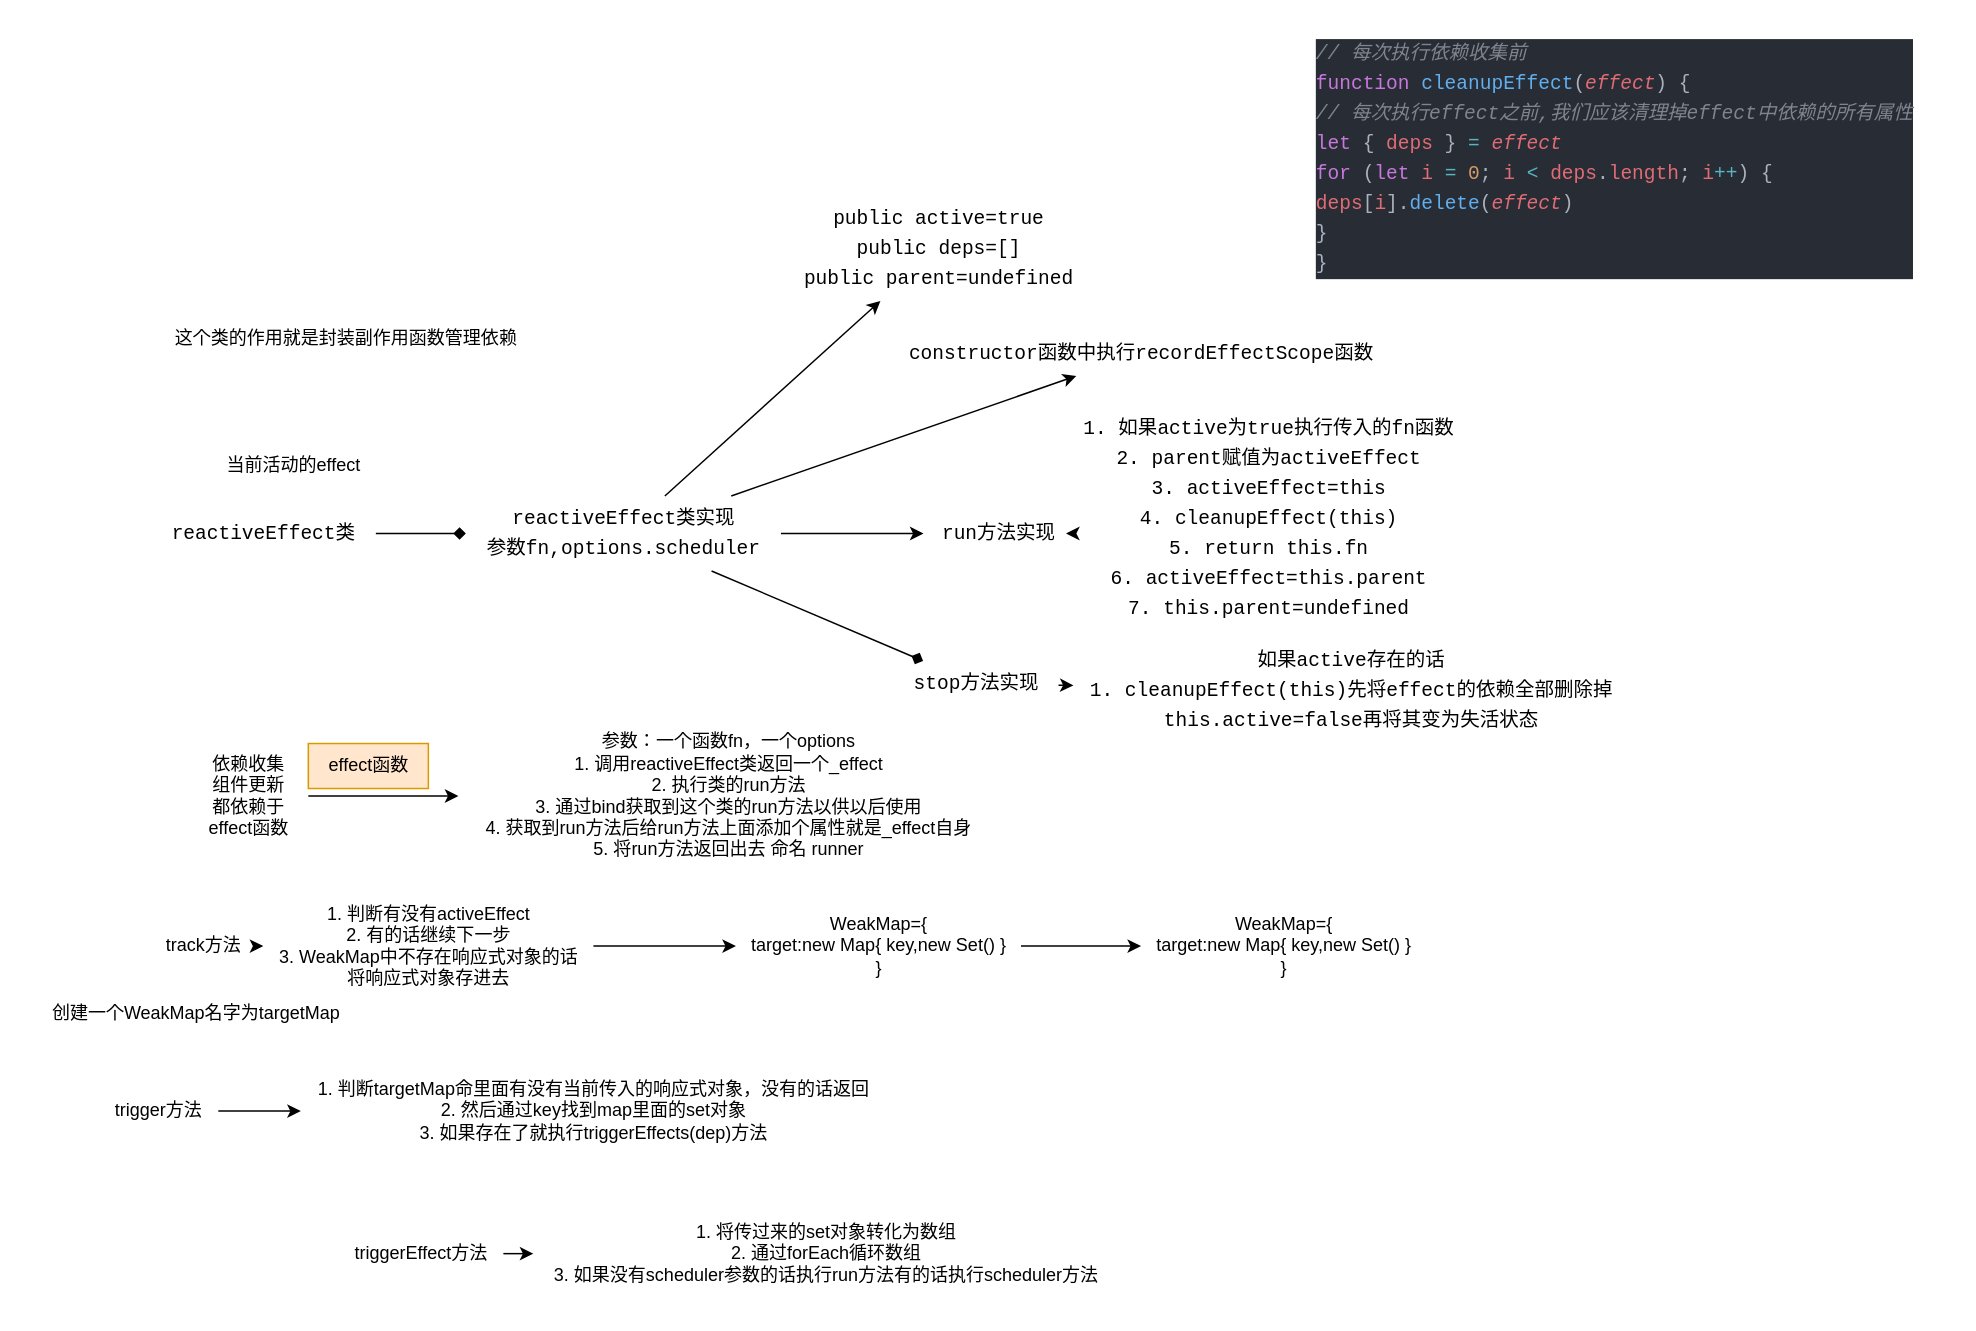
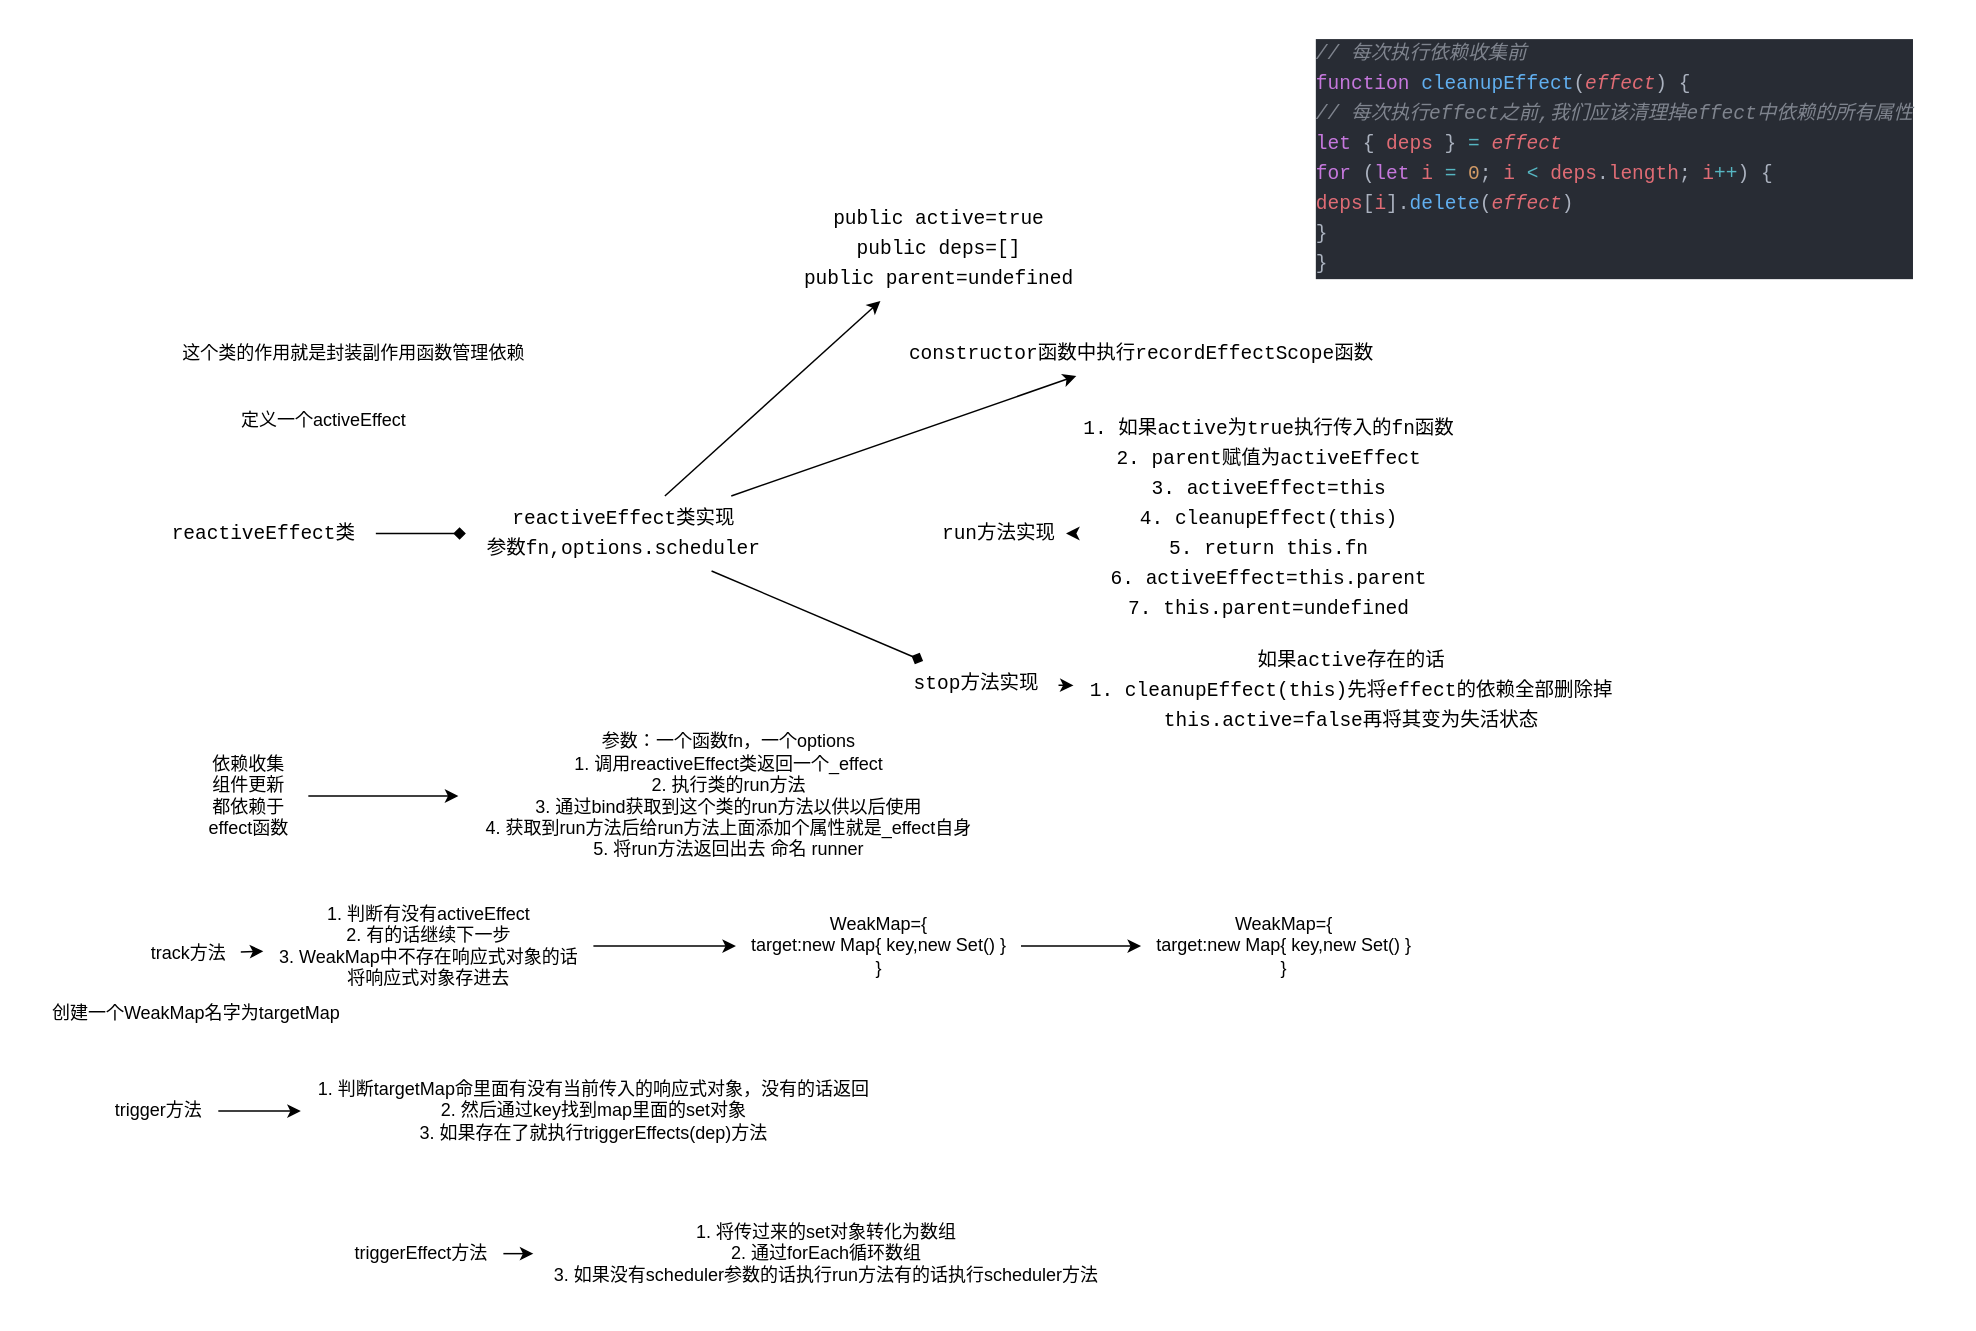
- <mxCell id="8" value="这个类的作用就是封装副作用函数管理依赖" style="text;html=1;align=center;verticalAlign=middle;resizable=0;points=[];autosize=1;strokeColor=none;fillColor=none;fontColor=#000000;" vertex="1" parent="1"><mxGeometry x="105" y="210" width="250" height="30" as="geometry" /></mxCell>
+ <mxCell id="8" value="这个类的作用就是封装副作用函数管理依赖" style="text;html=1;align=center;verticalAlign=middle;resizable=0;points=[];autosize=1;strokeColor=none;fillColor=none;fontColor=#000000;" vertex="1" parent="1"><mxGeometry x="110" y="220" width="250" height="30" as="geometry" /></mxCell>
+ <mxCell id="19" value="定义一个activeEffect" style="text;html=1;align=center;verticalAlign=middle;resizable=0;points=[];autosize=1;strokeColor=none;fillColor=none;fontColor=#000000;" vertex="1" parent="1"><mxGeometry x="150" y="265" width="130" height="30" as="geometry" /></mxCell>
- <mxCell id="20" value="当前活动的effect" style="text;html=1;align=center;verticalAlign=middle;resizable=0;points=[];autosize=1;strokeColor=none;fillColor=none;fontColor=#000000;" vertex="1" parent="1"><mxGeometry x="140" y="295" width="110" height="30" as="geometry" /></mxCell>
- <mxCell id="11" value="" style="edgeStyle=none;html=1;fontColor=#000000;" edge="1" parent="1" source="13" target="17"><mxGeometry relative="1" as="geometry" /></mxCell>
- <mxCell id="4" value="effect函数" style="text;html=1;align=center;verticalAlign=middle;resizable=0;points=[];autosize=1;strokeColor=#d79b00;fillColor=#ffe6cc;" vertex="1" parent="1"><mxGeometry x="205" y="495" width="80" height="30" as="geometry" /></mxCell>
- <mxCell id="26" value="track方法" style="text;html=1;align=center;verticalAlign=middle;resizable=0;points=[];autosize=1;strokeColor=none;fillColor=none;fontColor=#000000;" vertex="1" parent="1"><mxGeometry x="100" y="615" width="70" height="30" as="geometry" /></mxCell>
+ <mxCell id="26" value="track方法" style="text;html=1;align=center;verticalAlign=middle;resizable=0;points=[];autosize=1;strokeColor=none;fillColor=none;fontColor=#000000;" vertex="1" parent="1"><mxGeometry x="90" y="620" width="70" height="30" as="geometry" /></mxCell>
